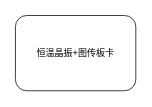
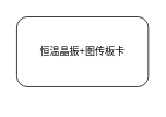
- <mxCell id="2" value="恒温晶振+图传板卡" style="rounded=1;whiteSpace=wrap;html=1;" vertex="1" parent="1"><mxGeometry x="20" y="20" width="160" height="100" as="geometry" /></mxCell>
+ <mxCell id="2" value="恒温晶振+图传板卡" style="rounded=1;whiteSpace=wrap;html=1;" vertex="1" parent="1"><mxGeometry x="20" y="20" width="160" height="85" as="geometry" /></mxCell>
